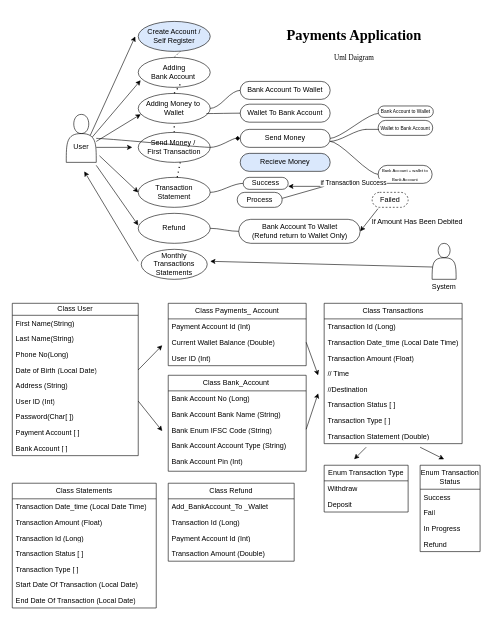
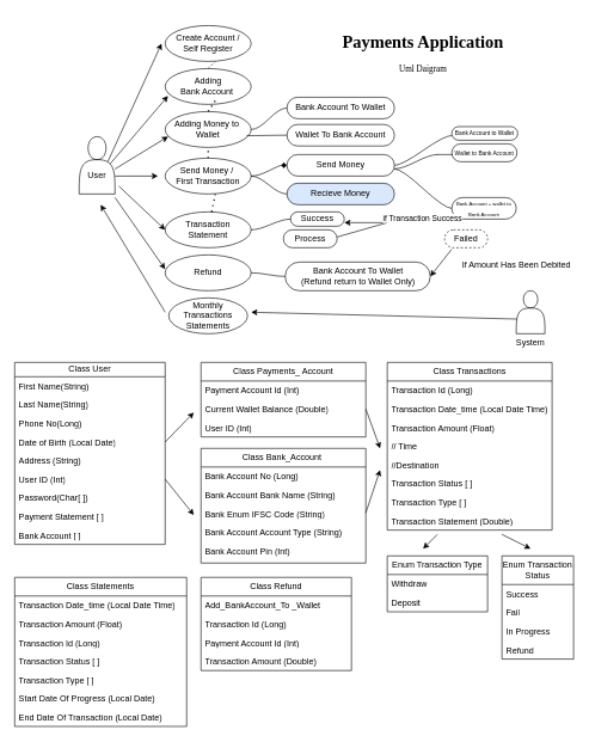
- <mxCell id="13" value="Create Account&amp;nbsp;/&lt;br&gt;Self Register" style="ellipse;whiteSpace=wrap;html=1;fillColor=#dae8fc;" vertex="1" parent="1"><mxGeometry x="230" y="35" width="120" height="50" as="geometry" /></mxCell>
+ <mxCell id="13" value="Create Account&amp;nbsp;/&lt;br&gt;Self Register" style="ellipse;whiteSpace=wrap;html=1;" vertex="1" parent="1"><mxGeometry x="230" y="35" width="120" height="50" as="geometry" /></mxCell>
- <mxCell id="20" value="" style="edgeStyle=entityRelationEdgeStyle;startArrow=none;endArrow=none;segment=10;curved=1;sourcePerimeterSpacing=0;targetPerimeterSpacing=0;rounded=0;exitX=1;exitY=0.5;exitDx=0;exitDy=0;" edge="1" target="12" parent="1" source="16"><mxGeometry relative="1" as="geometry"><mxPoint x="350" y="255" as="sourcePoint" /></mxGeometry></mxCell>
+ <mxCell id="20" value="" style="edgeStyle=entityRelationEdgeStyle;startArrow=none;endArrow=none;segment=10;curved=1;sourcePerimeterSpacing=0;targetPerimeterSpacing=0;rounded=0;exitX=1;exitY=0.5;exitDx=0;exitDy=0;" edge="1" target="19" parent="1" source="16"><mxGeometry relative="1" as="geometry"><mxPoint x="350" y="255" as="sourcePoint" /></mxGeometry></mxCell>
- <mxCell id="52" value="If Amount Has Been Debited" style="text;html=1;align=center;verticalAlign=middle;resizable=0;points=[];autosize=1;strokeColor=none;fillColor=none;" vertex="1" parent="1"><mxGeometry x="610" y="355" width="170" height="30" as="geometry" /></mxCell>
+ <mxCell id="52" value="If Amount Has Been Debited" style="text;html=1;align=center;verticalAlign=middle;resizable=0;points=[];autosize=1;strokeColor=none;fillColor=none;" vertex="1" parent="1"><mxGeometry x="635" y="355" width="170" height="30" as="geometry" /></mxCell>
- <mxCell id="10" value="Payment Account [ ]" style="text;strokeColor=none;fillColor=none;align=left;verticalAlign=top;spacingLeft=4;spacingRight=4;overflow=hidden;rotatable=0;points=[[0,0.5],[1,0.5]];portConstraint=eastwest;whiteSpace=wrap;html=1;" vertex="1" parent="2"><mxGeometry y="202" width="210" height="26" as="geometry" /></mxCell>
+ <mxCell id="10" value="Payment Statement [ ]" style="text;strokeColor=none;fillColor=none;align=left;verticalAlign=top;spacingLeft=4;spacingRight=4;overflow=hidden;rotatable=0;points=[[0,0.5],[1,0.5]];portConstraint=eastwest;whiteSpace=wrap;html=1;" vertex="1" parent="2"><mxGeometry y="202" width="210" height="26" as="geometry" /></mxCell>
- <mxCell id="103" value="Start Date Of Transaction (Local Date)" style="text;strokeColor=none;fillColor=none;align=left;verticalAlign=top;spacingLeft=4;spacingRight=4;overflow=hidden;rotatable=0;points=[[0,0.5],[1,0.5]];portConstraint=eastwest;whiteSpace=wrap;html=1;" vertex="1" parent="97"><mxGeometry y="156" width="240" height="26" as="geometry" /></mxCell>
+ <mxCell id="103" value="Start Date Of Progress (Local Date)" style="text;strokeColor=none;fillColor=none;align=left;verticalAlign=top;spacingLeft=4;spacingRight=4;overflow=hidden;rotatable=0;points=[[0,0.5],[1,0.5]];portConstraint=eastwest;whiteSpace=wrap;html=1;" vertex="1" parent="97"><mxGeometry y="156" width="240" height="26" as="geometry" /></mxCell>
